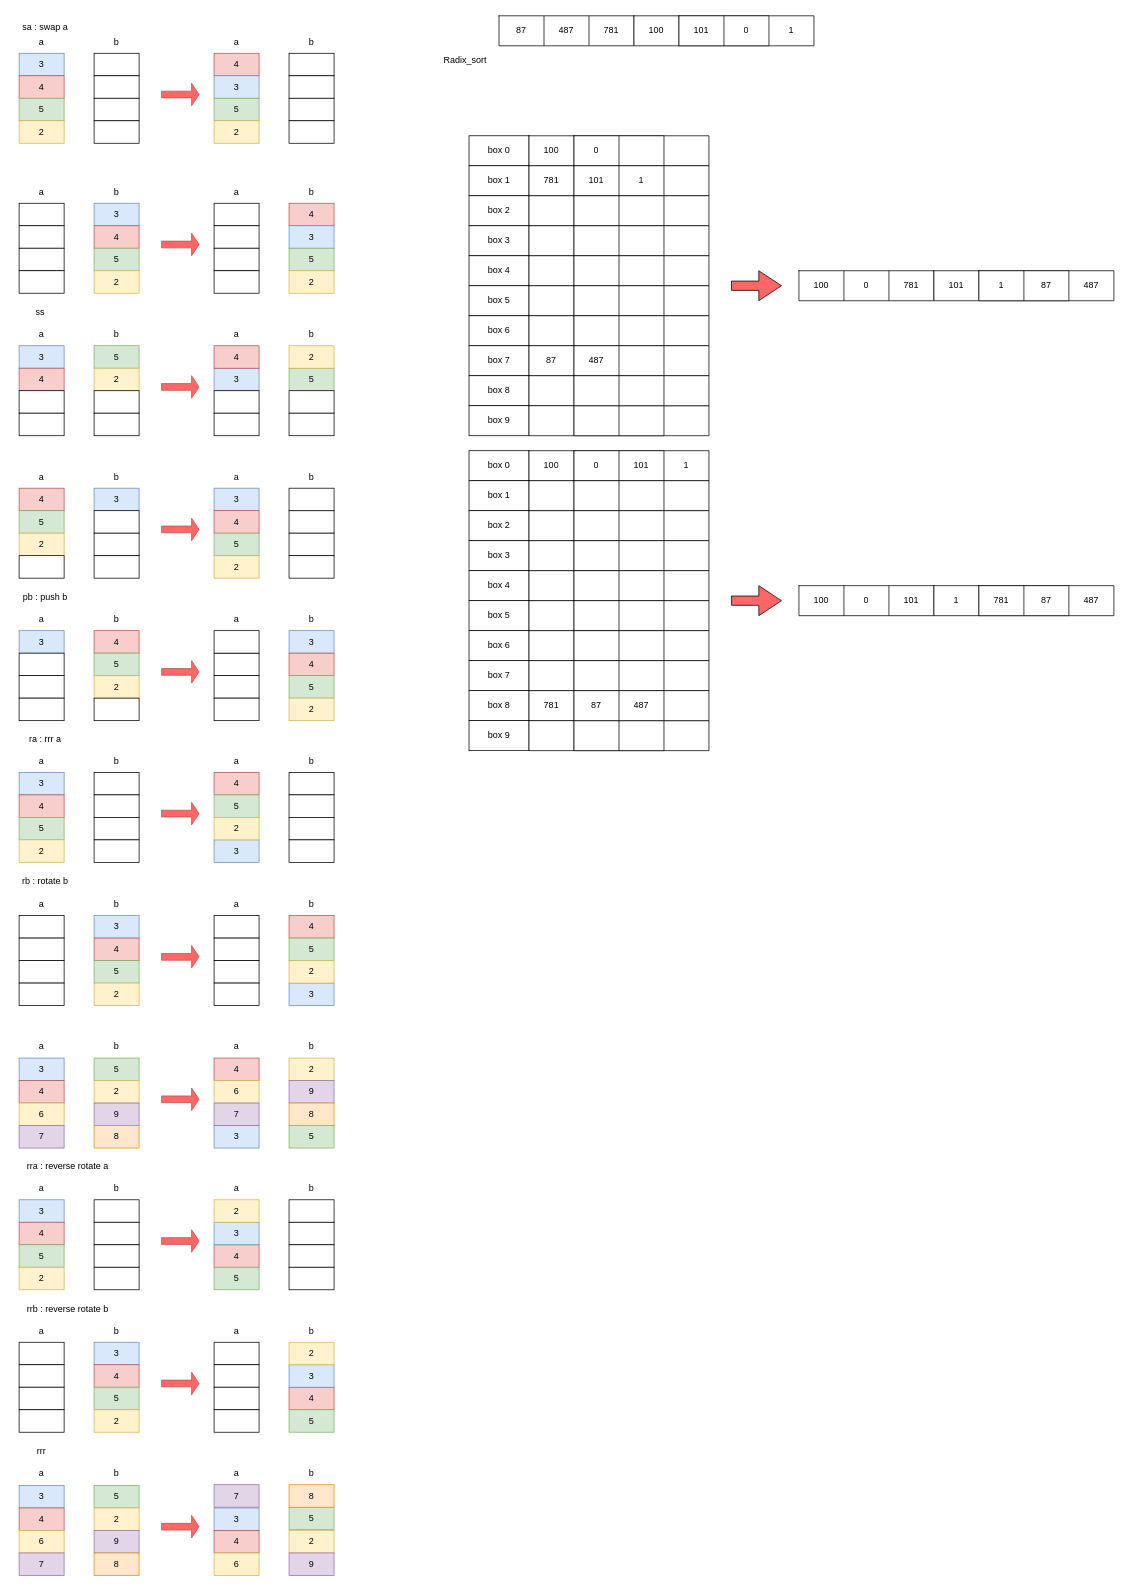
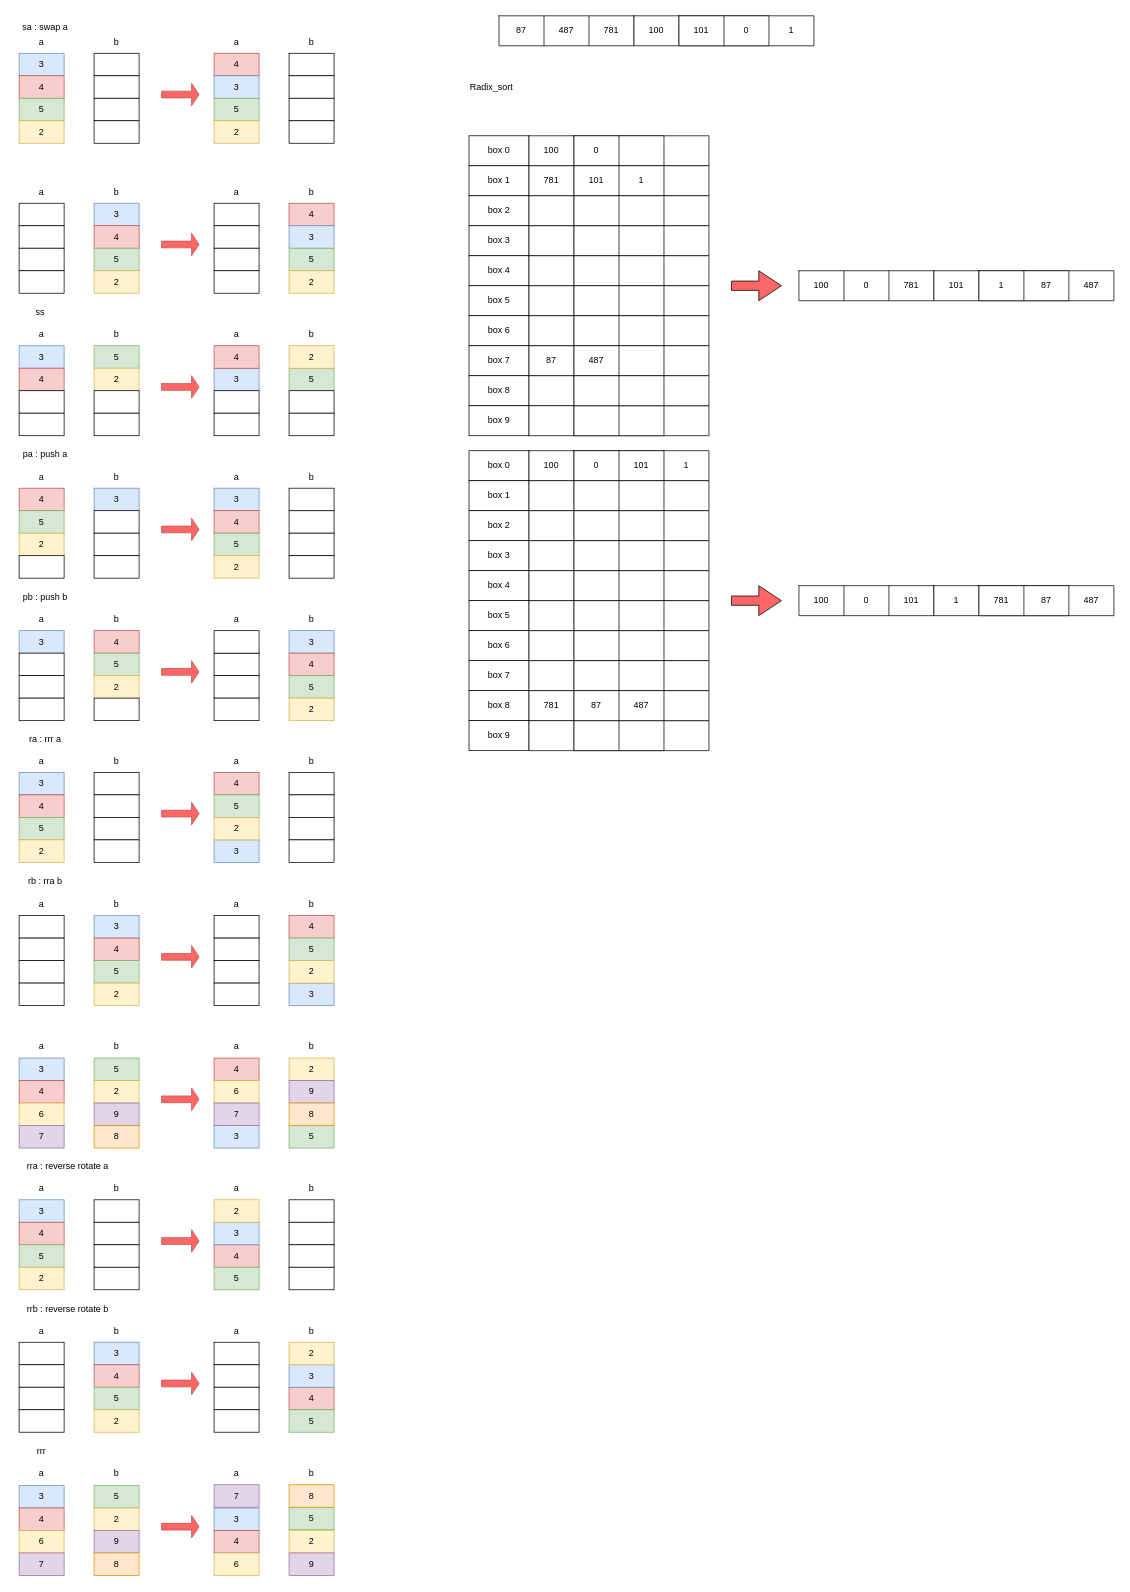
- <mxCell id="257" value="Radix_sort" style="text;html=1;strokeColor=none;fillColor=none;align=center;verticalAlign=middle;whiteSpace=wrap;rounded=0;startSize=0;" vertex="1" parent="1"><mxGeometry x="590" y="65" width="60" height="30" as="geometry" /></mxCell>
+ <mxCell id="257" value="Radix_sort" style="text;html=1;strokeColor=none;fillColor=none;align=center;verticalAlign=middle;whiteSpace=wrap;rounded=0;startSize=0;" vertex="1" parent="1"><mxGeometry x="625" y="100" width="60" height="30" as="geometry" /></mxCell>
+ <mxCell id="82" value="pa : push a" style="text;html=1;strokeColor=none;fillColor=none;align=center;verticalAlign=middle;whiteSpace=wrap;rounded=0;" vertex="1" parent="1"><mxGeometry x="25" y="590" width="70" height="30" as="geometry" /></mxCell>
- <mxCell id="148" value="rb : rotate b" style="text;html=1;strokeColor=none;fillColor=none;align=center;verticalAlign=middle;whiteSpace=wrap;rounded=0;" vertex="1" parent="1"><mxGeometry x="25" y="1160" width="70" height="30" as="geometry" /></mxCell>
+ <mxCell id="148" value="rb : rra b" style="text;html=1;strokeColor=none;fillColor=none;align=center;verticalAlign=middle;whiteSpace=wrap;rounded=0;" vertex="1" parent="1"><mxGeometry x="25" y="1160" width="70" height="30" as="geometry" /></mxCell>
